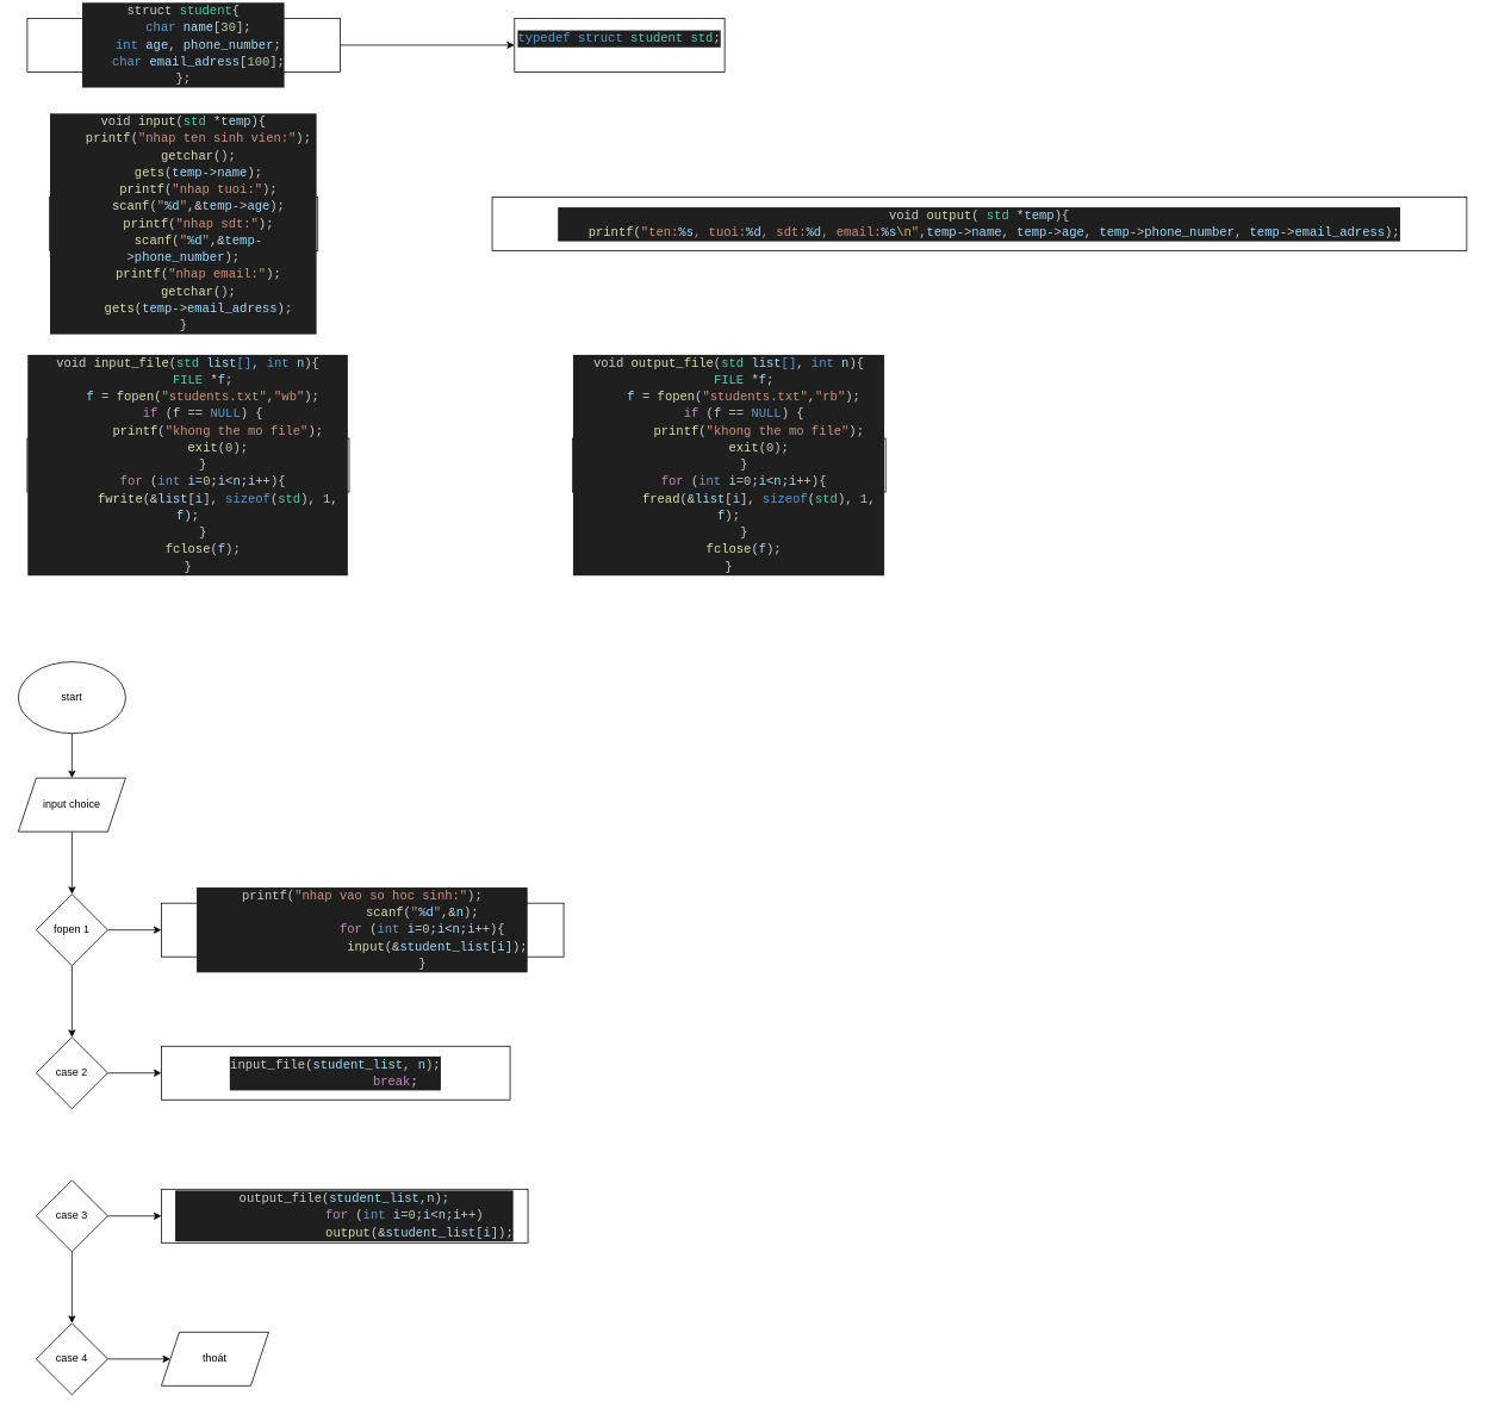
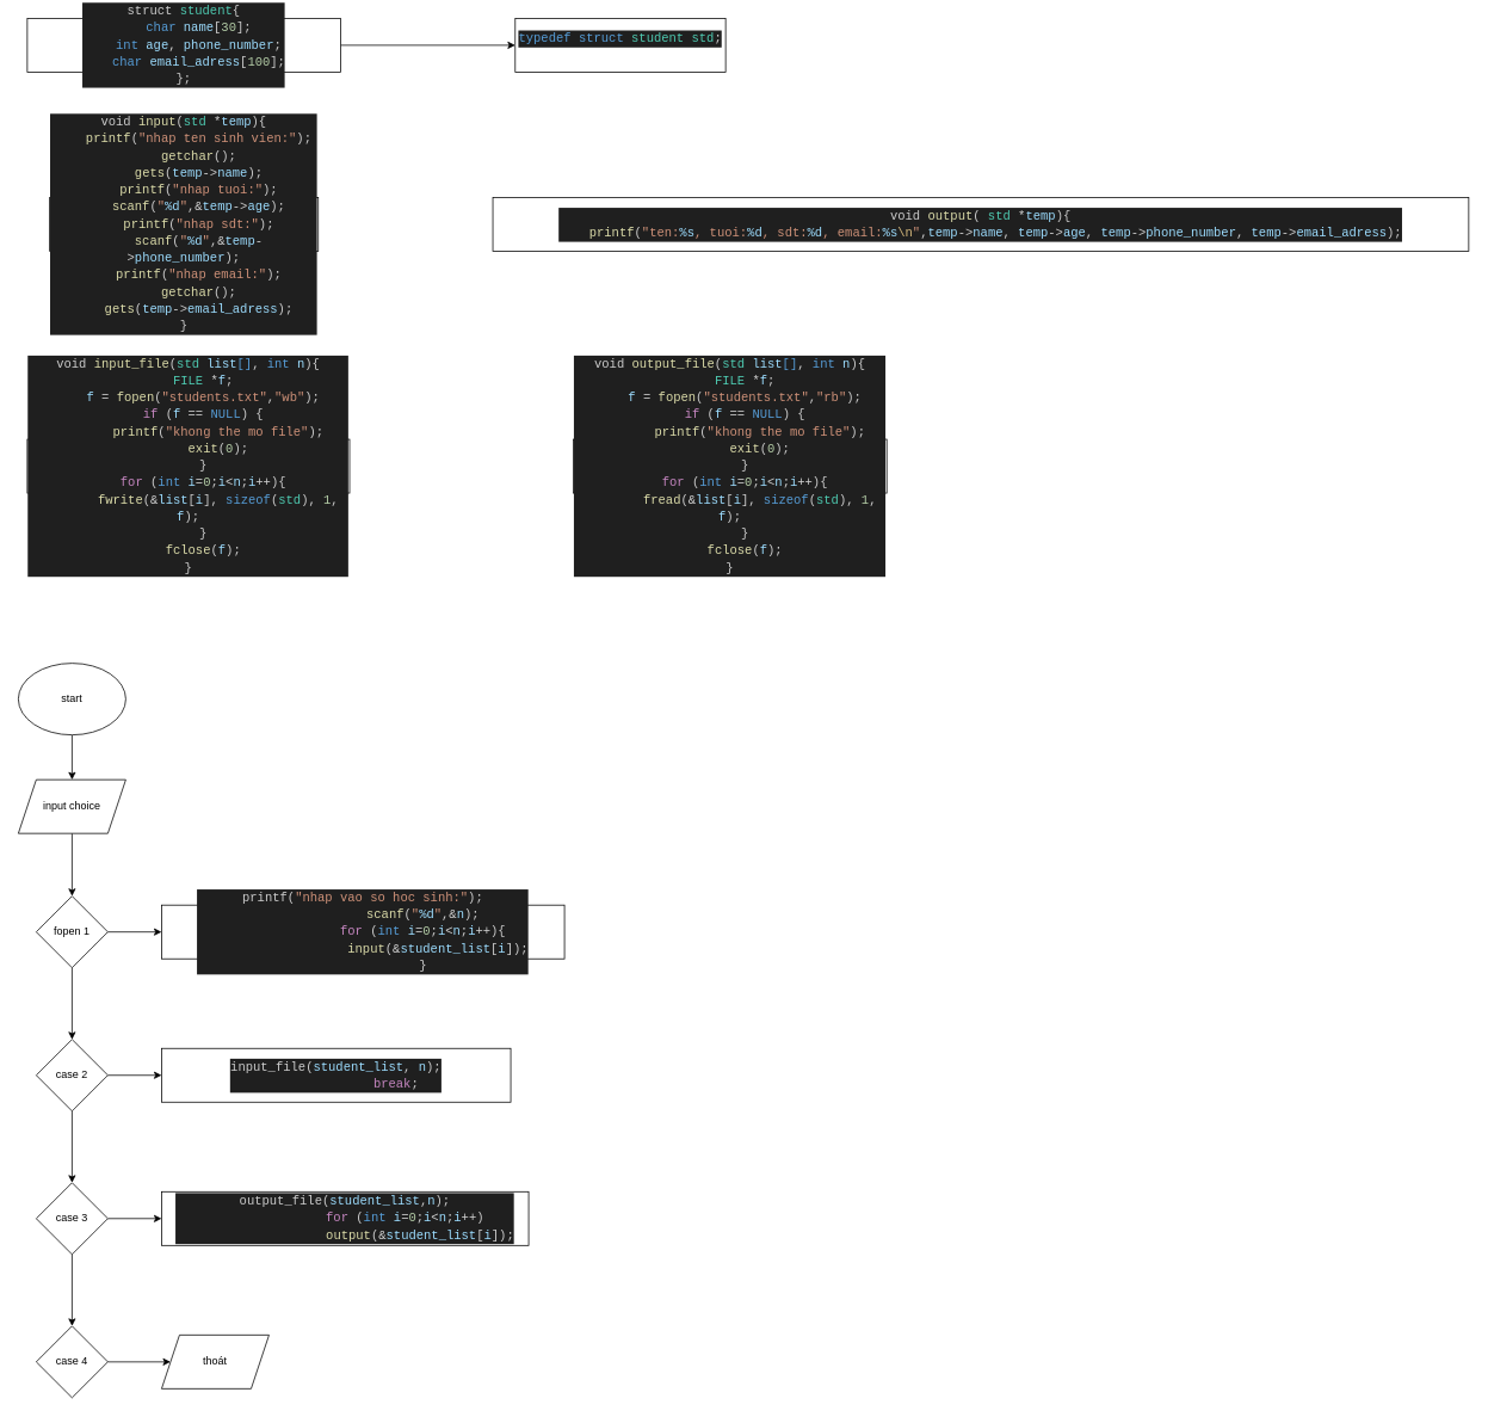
+ <mxCell id="18" value="" style="edgeStyle=orthogonalEdgeStyle;rounded=0;orthogonalLoop=1;jettySize=auto;html=1;" edge="1" parent="1" source="19" target="23"><mxGeometry relative="1" as="geometry" /></mxCell>
